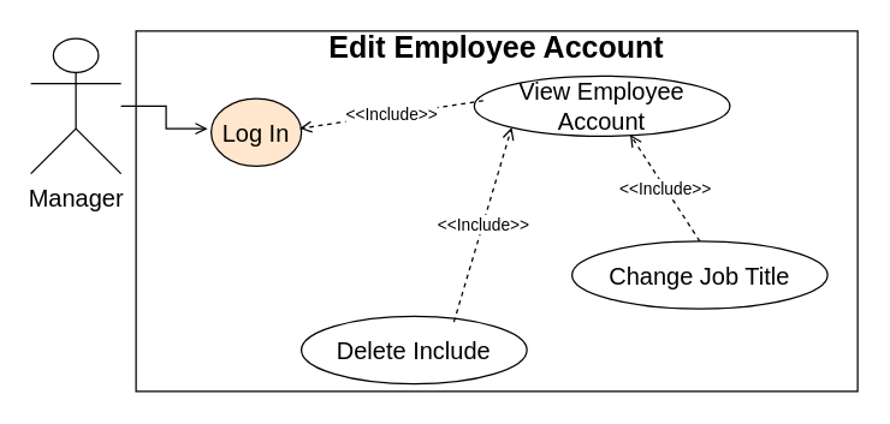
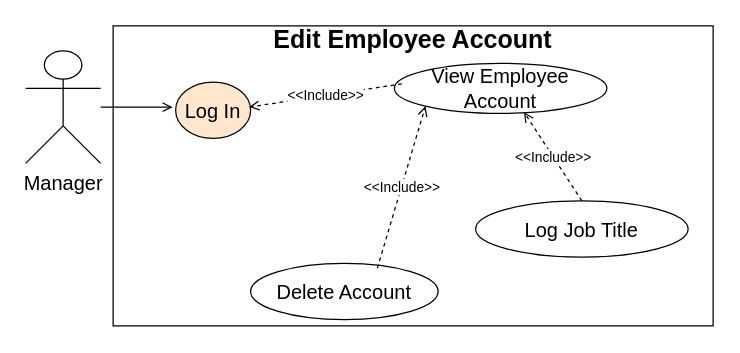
- <mxCell id="5" value="&lt;span style=&quot;font-size: 16px&quot;&gt;Manager&lt;/span&gt;" style="shape=umlActor;verticalLabelPosition=bottom;verticalAlign=top;html=1;outlineConnect=0;" parent="1" vertex="1"><mxGeometry x="20" y="25" width="60" height="90" as="geometry" /></mxCell>
+ <mxCell id="5" value="&lt;span style=&quot;font-size: 16px&quot;&gt;Manager&lt;/span&gt;" style="shape=umlActor;verticalLabelPosition=bottom;verticalAlign=top;html=1;outlineConnect=0;" parent="1" vertex="1"><mxGeometry x="20" y="40" width="60" height="90" as="geometry" /></mxCell>
- <mxCell id="7" value="&lt;font style=&quot;font-size: 16px&quot;&gt;Change Job Title&lt;/font&gt;" style="ellipse;whiteSpace=wrap;html=1;" parent="1" vertex="1"><mxGeometry x="380" y="160" width="170" height="45" as="geometry" /></mxCell>
+ <mxCell id="7" value="&lt;font style=&quot;font-size: 16px&quot;&gt;Log Job Title&lt;/font&gt;" style="ellipse;whiteSpace=wrap;html=1;" parent="1" vertex="1"><mxGeometry x="380" y="160" width="170" height="45" as="geometry" /></mxCell>
- <mxCell id="9" value="&lt;span style=&quot;font-size: 16px&quot;&gt;Delete Include&lt;/span&gt;" style="ellipse;whiteSpace=wrap;html=1;" parent="1" vertex="1"><mxGeometry x="200" y="210" width="150" height="45" as="geometry" /></mxCell>
+ <mxCell id="9" value="&lt;span style=&quot;font-size: 16px&quot;&gt;Delete Account&lt;/span&gt;" style="ellipse;whiteSpace=wrap;html=1;" parent="1" vertex="1"><mxGeometry x="200" y="210" width="150" height="45" as="geometry" /></mxCell>
